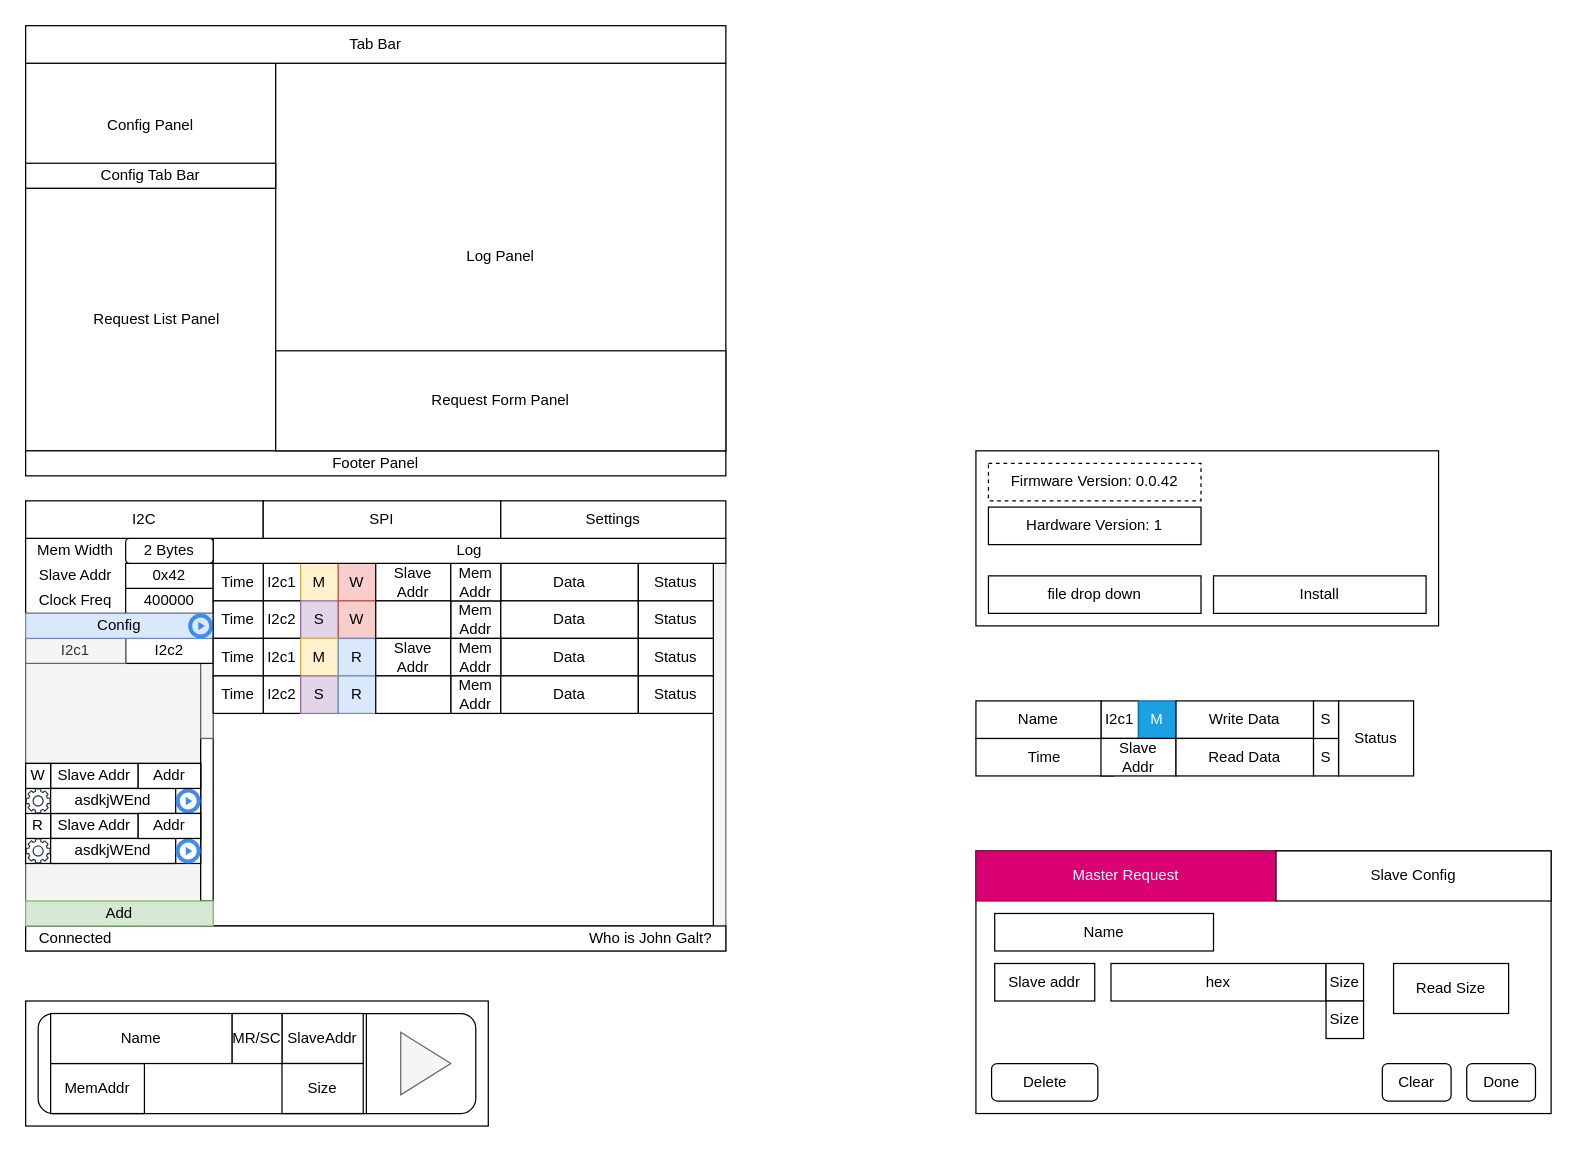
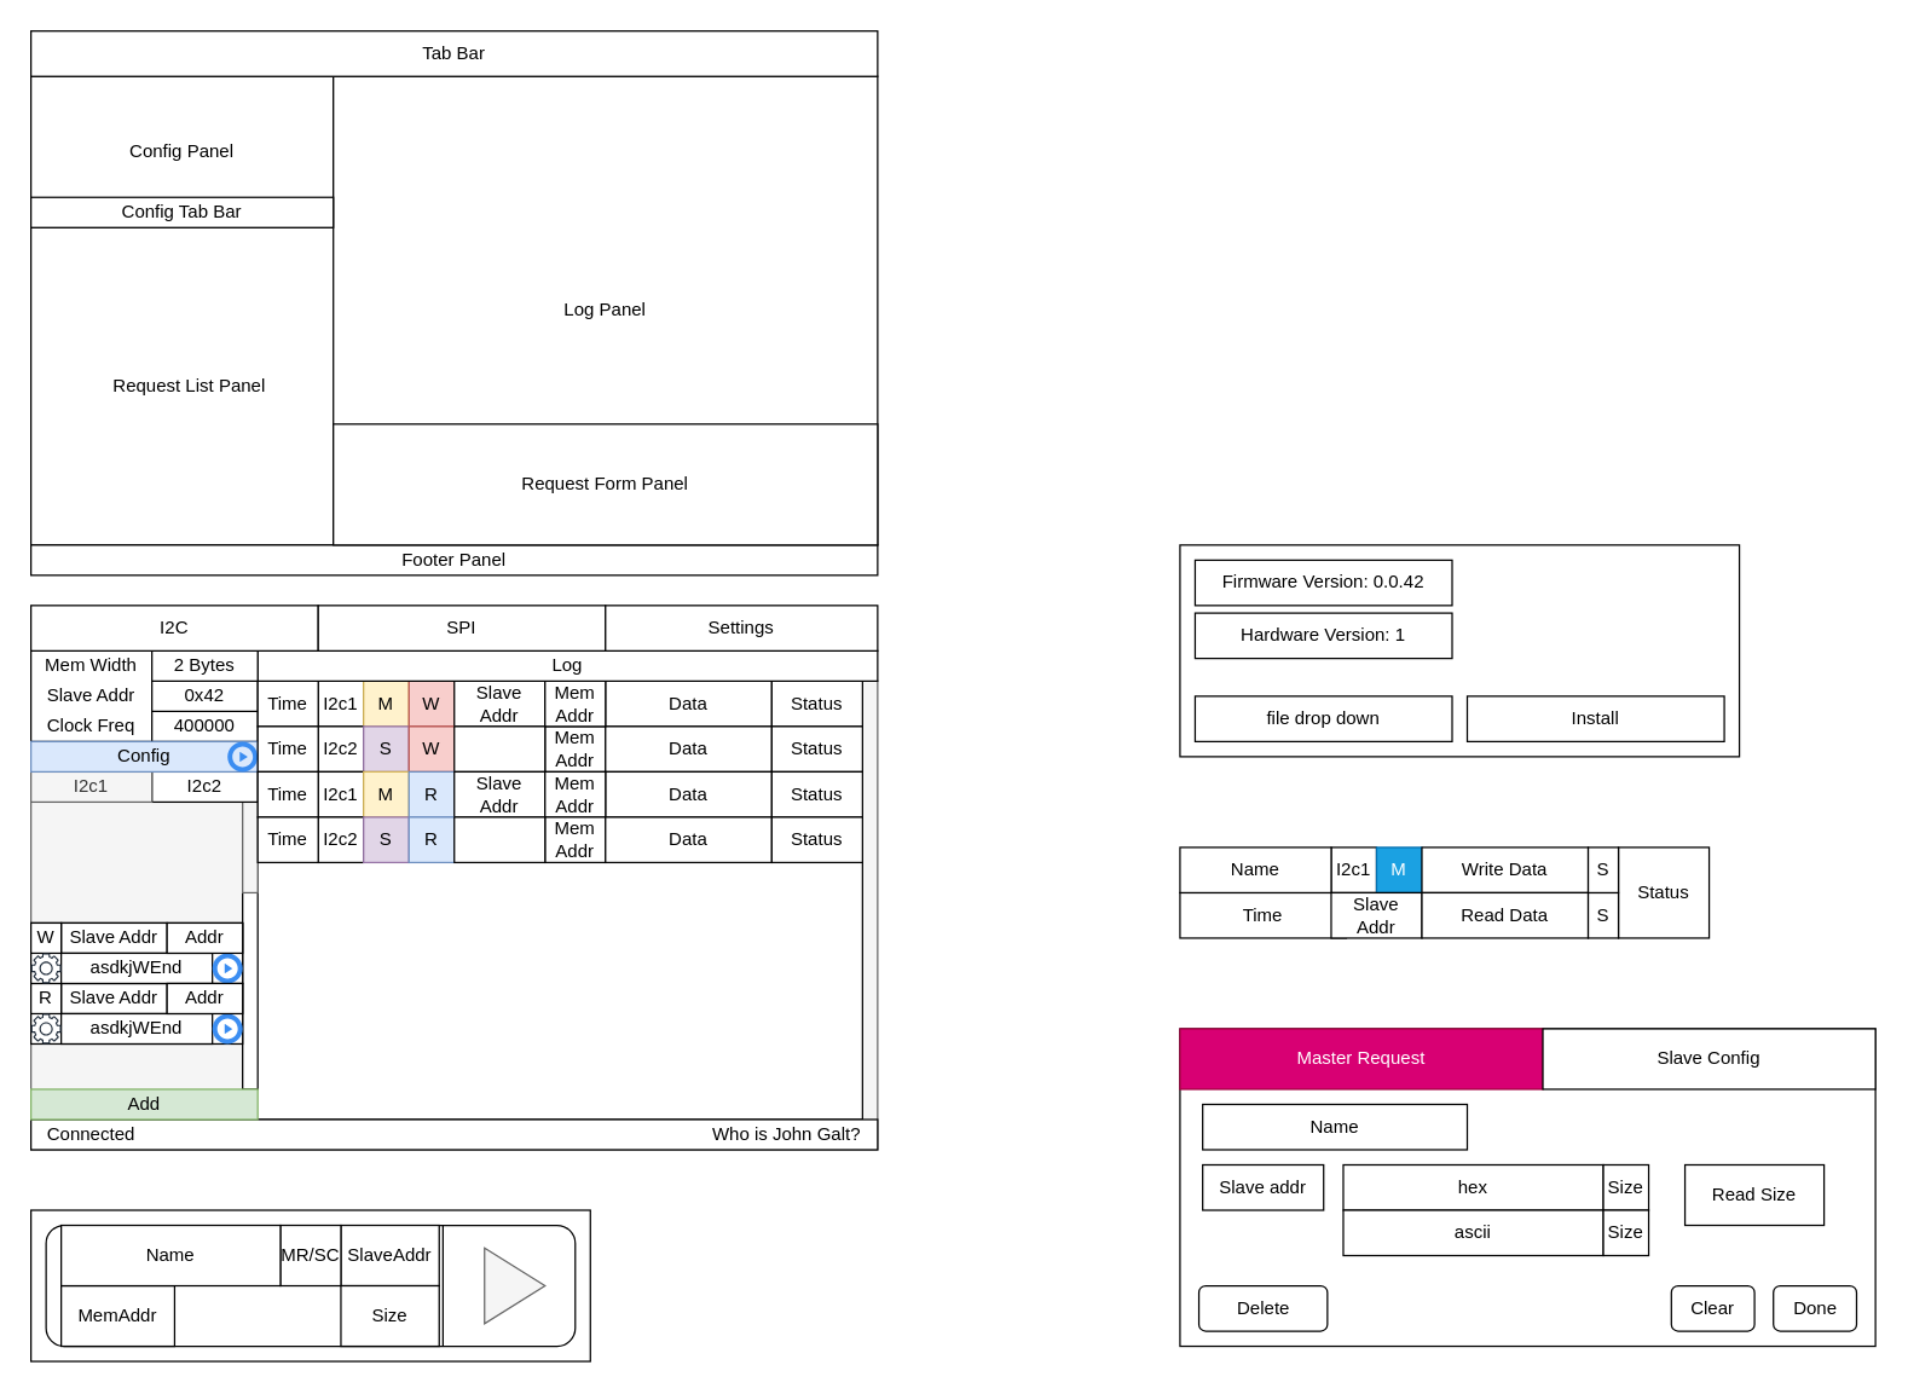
- <mxCell id="112" value="Firmware Version: 0.0.42" style="rounded=0;whiteSpace=wrap;html=1;dashed=1;" vertex="1" parent="1"><mxGeometry x="790" y="370" width="170" height="30" as="geometry" /></mxCell>
+ <mxCell id="112" value="Firmware Version: 0.0.42" style="rounded=0;whiteSpace=wrap;html=1;" vertex="1" parent="1"><mxGeometry x="790" y="370" width="170" height="30" as="geometry" /></mxCell>
- <mxCell id="69" value="2 Bytes" style="whiteSpace=wrap;html=1;rounded=1;" parent="1" vertex="1"><mxGeometry x="100" y="430" width="70" height="20" as="geometry" /></mxCell>
+ <mxCell id="69" value="2 Bytes" style="rounded=0;whiteSpace=wrap;html=1;" parent="1" vertex="1"><mxGeometry x="100" y="430" width="70" height="20" as="geometry" /></mxCell>
+ <mxCell id="87" value="ascii" style="rounded=0;whiteSpace=wrap;html=1;" parent="1" vertex="1"><mxGeometry x="888" y="800" width="172" height="30" as="geometry" /></mxCell>
